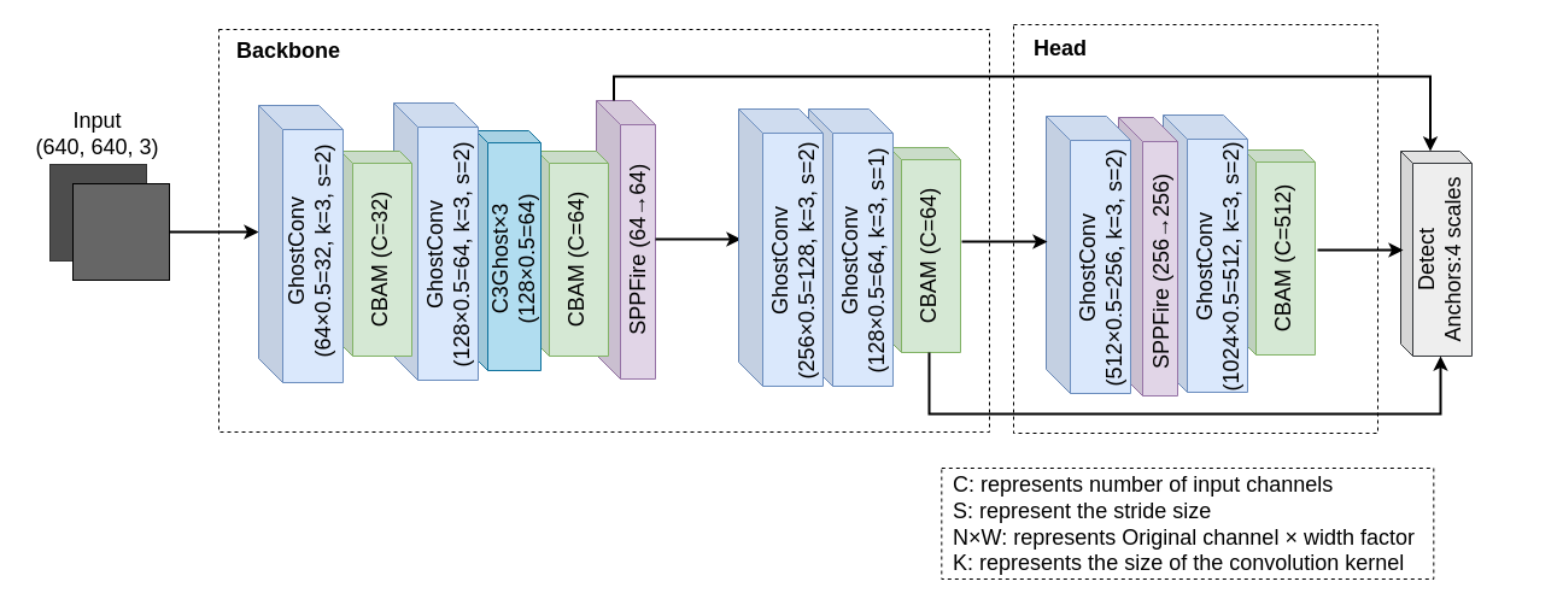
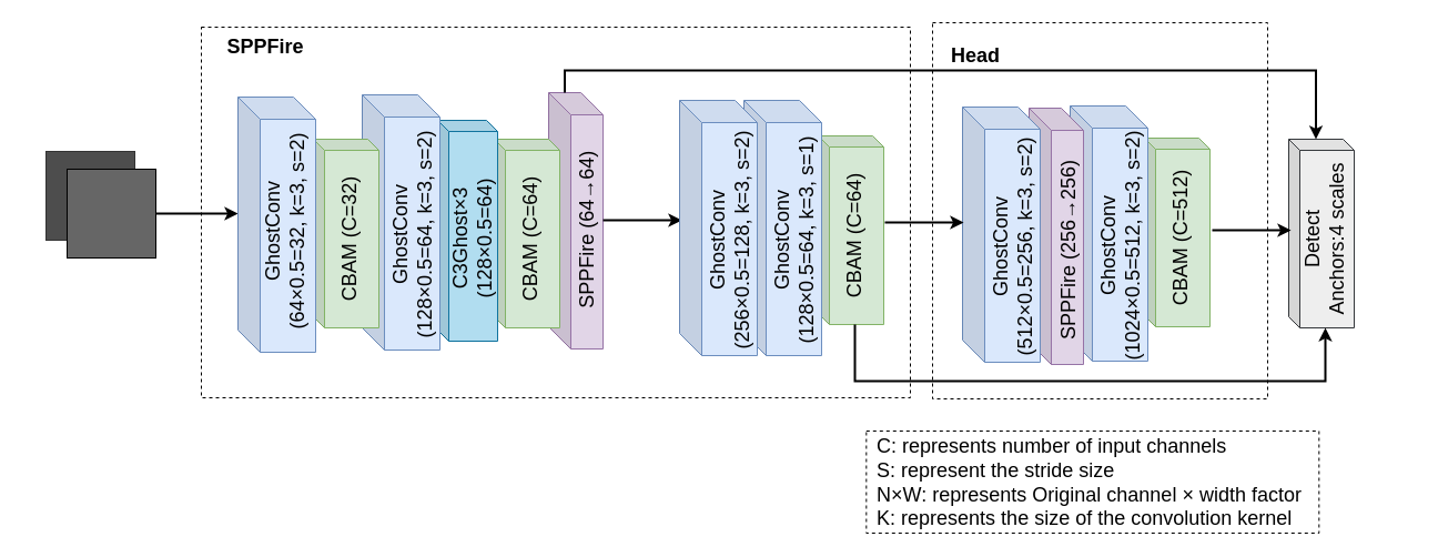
- <mxCell id="4" value="&lt;font face=&quot;Arial&quot;&gt;Head&lt;/font&gt;" style="text;html=1;align=center;verticalAlign=middle;whiteSpace=wrap;rounded=0;movable=0;resizable=0;rotatable=0;deletable=0;editable=0;locked=1;connectable=0;fontStyle=1;fontSize=18;" parent="2" vertex="1"><mxGeometry x="2.626" y="4.189" width="72.405" height="30.633" as="geometry" /></mxCell>
+ <mxCell id="4" value="&lt;font face=&quot;Arial&quot;&gt;Head&lt;/font&gt;" style="text;html=1;align=center;verticalAlign=middle;whiteSpace=wrap;rounded=0;movable=0;resizable=0;rotatable=0;deletable=0;editable=0;locked=1;connectable=0;fontStyle=1;fontSize=18;" parent="2" vertex="1"><mxGeometry x="2.626" y="14.189" width="72.405" height="30.633" as="geometry" /></mxCell>
- <mxCell id="7" value="&lt;font face=&quot;Arial&quot;&gt;Backbone&lt;/font&gt;" style="text;html=1;align=center;verticalAlign=middle;whiteSpace=wrap;rounded=0;movable=0;resizable=0;rotatable=0;deletable=0;editable=0;locked=1;connectable=0;fontStyle=1;fontSize=18;" parent="5" vertex="1"><mxGeometry x="5.543" y="4.12" width="104.316" height="26.88" as="geometry" /></mxCell>
+ <mxCell id="7" value="&lt;font face=&quot;Arial&quot;&gt;SPPFire&lt;/font&gt;" style="text;html=1;align=center;verticalAlign=middle;whiteSpace=wrap;rounded=0;movable=0;resizable=0;rotatable=0;deletable=0;editable=0;locked=1;connectable=0;fontStyle=1;fontSize=18;" parent="5" vertex="1"><mxGeometry x="5.543" y="4.12" width="104.316" height="26.88" as="geometry" /></mxCell>
- <mxCell id="40" value="&lt;font style=&quot;font-size: 18px;&quot;&gt;Input&lt;/font&gt;&lt;div style=&quot;font-size: 18px;&quot;&gt;&lt;font style=&quot;font-size: 18px;&quot;&gt;(640, 640, 3)&lt;/font&gt;&lt;/div&gt;" style="text;html=1;align=center;verticalAlign=middle;whiteSpace=wrap;rounded=0;movable=0;resizable=0;rotatable=0;deletable=0;editable=0;locked=1;connectable=0;" parent="1" vertex="1"><mxGeometry x="20" y="86" width="121" height="50" as="geometry" /></mxCell>
